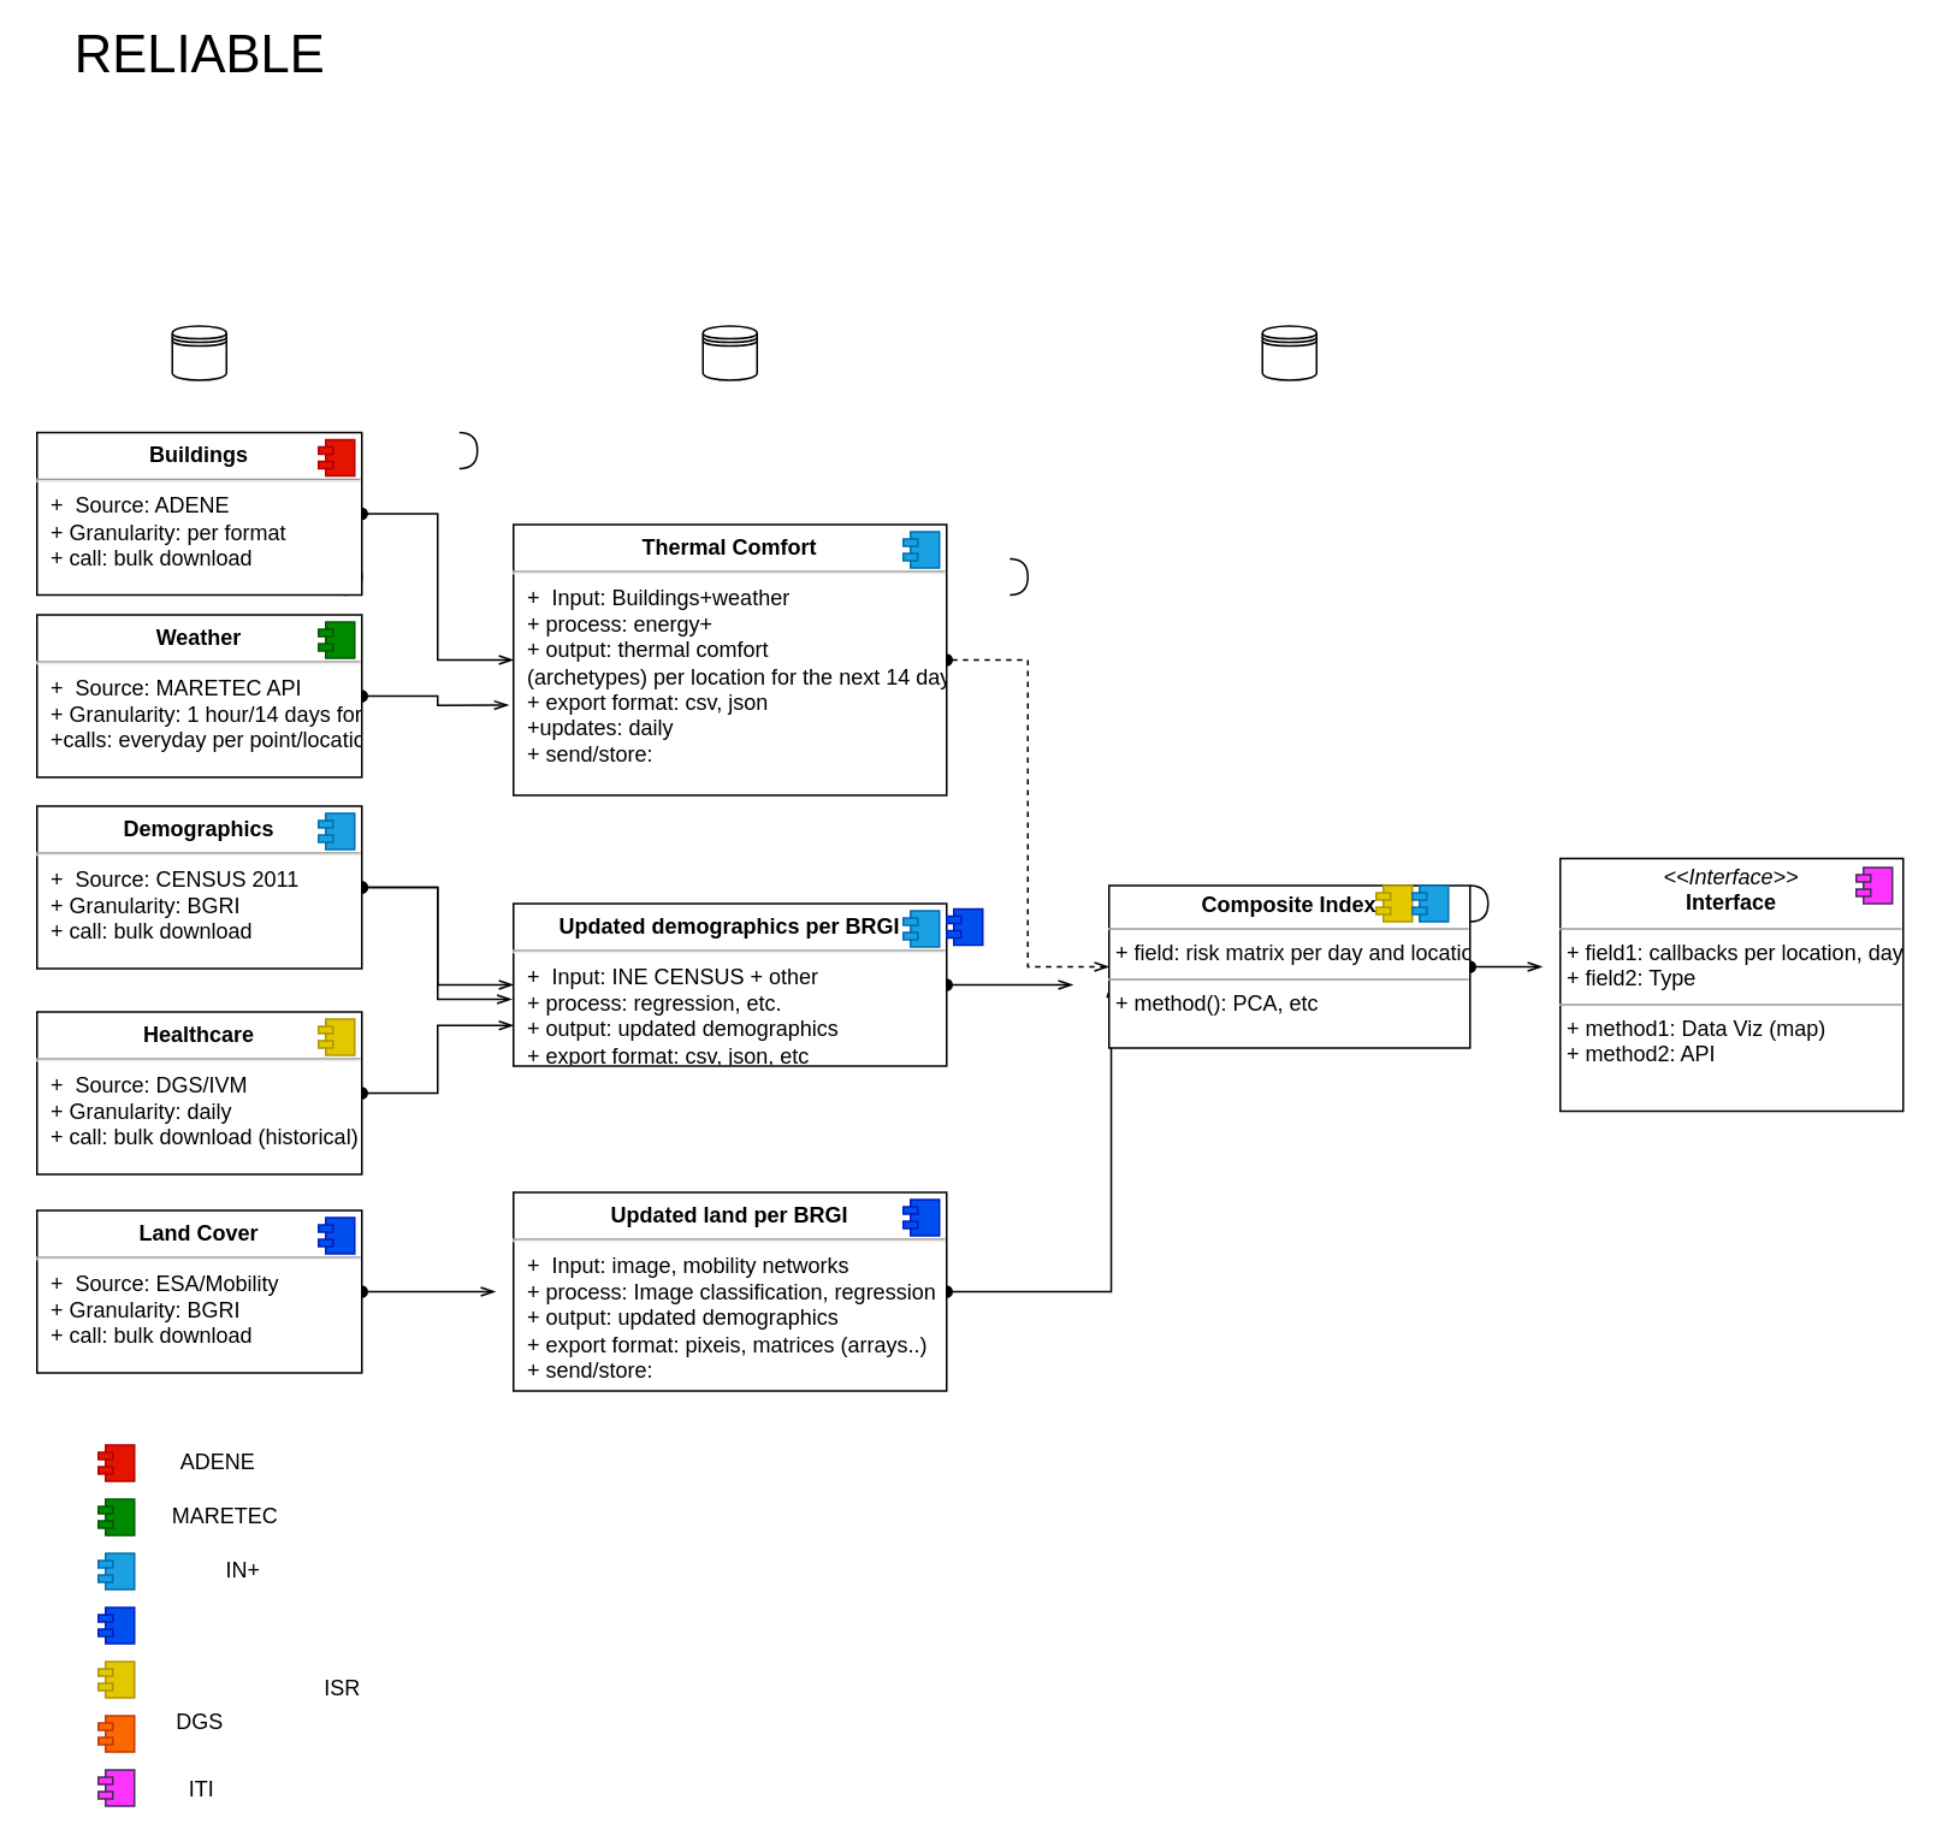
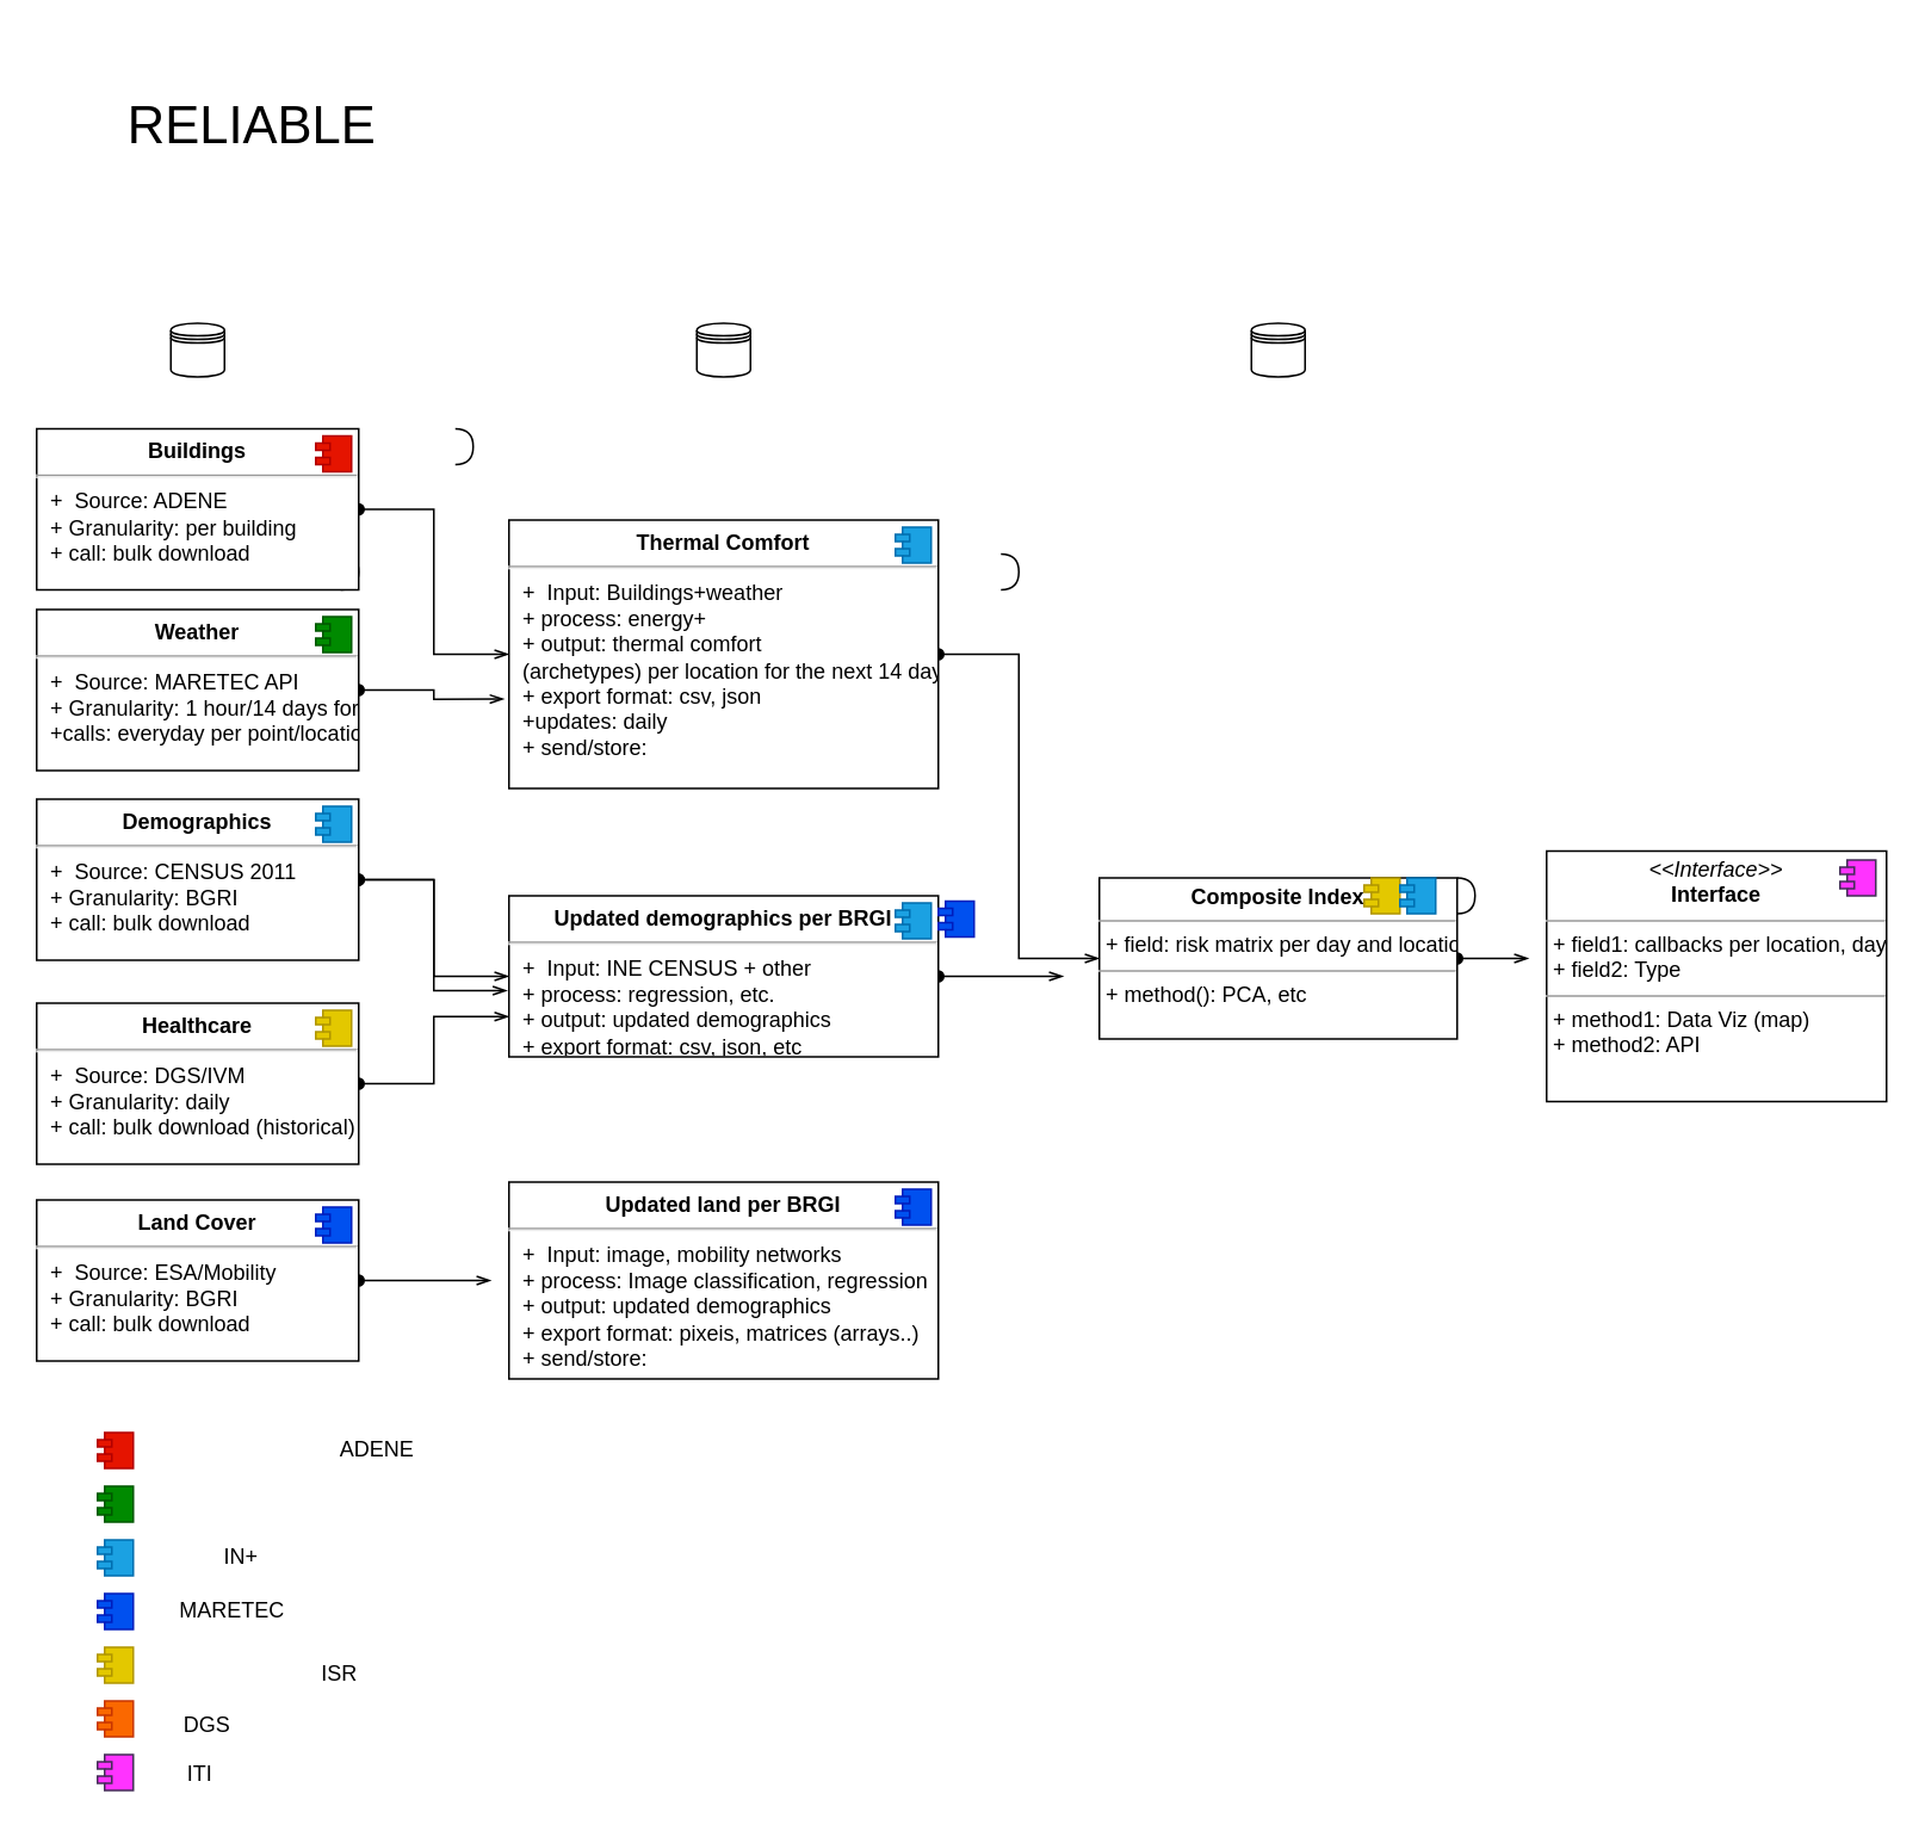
- <mxCell id="36" value="&lt;font style=&quot;font-size: 29px&quot;&gt;RELIABLE&lt;/font&gt;" style="text;html=1;resizable=0;autosize=1;align=center;verticalAlign=middle;points=[];fillColor=none;strokeColor=none;rounded=0;shadow=0;labelBackgroundColor=none;sketch=0;" vertex="1" parent="1"><mxGeometry x="35" y="20" width="150" height="20" as="geometry" /></mxCell>
+ <mxCell id="36" value="&lt;font style=&quot;font-size: 29px&quot;&gt;RELIABLE&lt;/font&gt;" style="text;html=1;resizable=0;autosize=1;align=center;verticalAlign=middle;points=[];fillColor=none;strokeColor=none;rounded=0;shadow=0;labelBackgroundColor=none;sketch=0;" vertex="1" parent="1"><mxGeometry x="65" y="60" width="150" height="20" as="geometry" /></mxCell>
- <mxCell id="7" value="&lt;p style=&quot;margin: 0px ; margin-top: 6px ; text-align: center&quot;&gt;&lt;b&gt;Buildings&lt;/b&gt;&lt;/p&gt;&lt;hr&gt;&lt;p style=&quot;margin: 0px ; margin-left: 8px&quot;&gt;+&amp;nbsp; Source: ADENE&lt;br&gt;+ Granularity: per format&lt;/p&gt;&lt;p style=&quot;margin: 0px ; margin-left: 8px&quot;&gt;+ call: bulk download&lt;/p&gt;" style="align=left;overflow=fill;html=1;dropTarget=0;" vertex="1" parent="1"><mxGeometry x="20" y="239" width="180" height="90" as="geometry" /></mxCell>
+ <mxCell id="7" value="&lt;p style=&quot;margin: 0px ; margin-top: 6px ; text-align: center&quot;&gt;&lt;b&gt;Buildings&lt;/b&gt;&lt;/p&gt;&lt;hr&gt;&lt;p style=&quot;margin: 0px ; margin-left: 8px&quot;&gt;+&amp;nbsp; Source: ADENE&lt;br&gt;+ Granularity: per building&lt;/p&gt;&lt;p style=&quot;margin: 0px ; margin-left: 8px&quot;&gt;+ call: bulk download&lt;/p&gt;" style="align=left;overflow=fill;html=1;dropTarget=0;" vertex="1" parent="1"><mxGeometry x="20" y="239" width="180" height="90" as="geometry" /></mxCell>
- <mxCell id="22" style="edgeStyle=orthogonalEdgeStyle;rounded=0;orthogonalLoop=1;jettySize=auto;html=1;entryX=0;entryY=0.5;entryDx=0;entryDy=0;startArrow=oval;startFill=1;endArrow=openThin;endFill=0;dashed=1;" edge="1" parent="1" source="23" target="32"><mxGeometry relative="1" as="geometry" /></mxCell>
+ <mxCell id="22" style="edgeStyle=orthogonalEdgeStyle;rounded=0;orthogonalLoop=1;jettySize=auto;html=1;entryX=0;entryY=0.5;entryDx=0;entryDy=0;startArrow=oval;startFill=1;endArrow=openThin;endFill=0;" edge="1" parent="1" source="23" target="32"><mxGeometry relative="1" as="geometry" /></mxCell>
- <mxCell id="28" style="edgeStyle=orthogonalEdgeStyle;rounded=0;orthogonalLoop=1;jettySize=auto;html=1;entryX=0.006;entryY=0.6;entryDx=0;entryDy=0;entryPerimeter=0;startArrow=oval;startFill=1;endArrow=openThin;endFill=0;" edge="1" parent="1" source="29" target="32"><mxGeometry relative="1" as="geometry" /></mxCell>
- <mxCell id="38" value="ADENE" style="text;html=1;resizable=0;autosize=1;align=center;verticalAlign=middle;points=[];fillColor=none;strokeColor=none;rounded=0;shadow=0;labelBackgroundColor=none;sketch=0;" vertex="1" parent="1"><mxGeometry x="90" y="800" width="60" height="20" as="geometry" /></mxCell>
+ <mxCell id="38" value="ADENE" style="text;html=1;resizable=0;autosize=1;align=center;verticalAlign=middle;points=[];fillColor=none;strokeColor=none;rounded=0;shadow=0;labelBackgroundColor=none;sketch=0;" vertex="1" parent="1"><mxGeometry x="180" y="800" width="60" height="20" as="geometry" /></mxCell>
- <mxCell id="40" value="MARETEC" style="text;html=1;resizable=0;autosize=1;align=center;verticalAlign=middle;points=[];fillColor=none;strokeColor=none;rounded=0;shadow=0;labelBackgroundColor=none;sketch=0;" vertex="1" parent="1"><mxGeometry x="89" y="830" width="70" height="20" as="geometry" /></mxCell>
+ <mxCell id="40" value="MARETEC" style="text;html=1;resizable=0;autosize=1;align=center;verticalAlign=middle;points=[];fillColor=none;strokeColor=none;rounded=0;shadow=0;labelBackgroundColor=none;sketch=0;" vertex="1" parent="1"><mxGeometry x="94" y="890" width="70" height="20" as="geometry" /></mxCell>
- <mxCell id="47" value="DGS" style="text;html=1;resizable=0;autosize=1;align=center;verticalAlign=middle;points=[];fillColor=none;strokeColor=none;rounded=0;shadow=0;labelBackgroundColor=none;sketch=0;" vertex="1" parent="1"><mxGeometry x="90" y="944" width="40" height="20" as="geometry" /></mxCell>
+ <mxCell id="47" value="DGS" style="text;html=1;resizable=0;autosize=1;align=center;verticalAlign=middle;points=[];fillColor=none;strokeColor=none;rounded=0;shadow=0;labelBackgroundColor=none;sketch=0;" vertex="1" parent="1"><mxGeometry x="95" y="954" width="40" height="20" as="geometry" /></mxCell>
